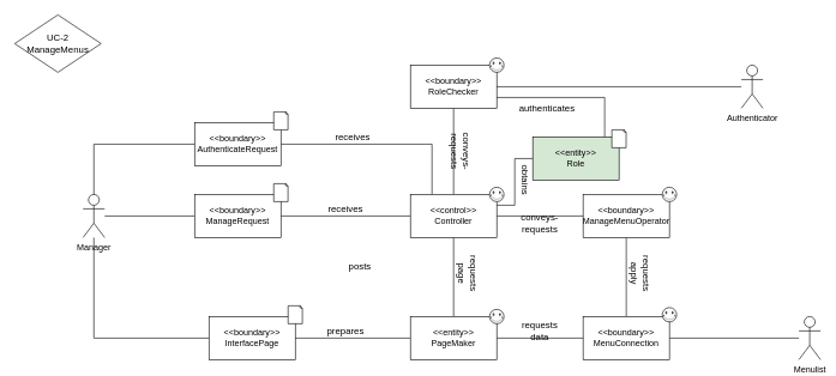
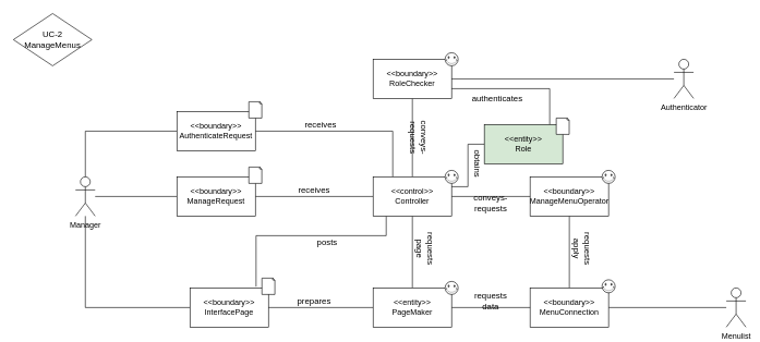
+ <mxCell id="19" style="edgeStyle=orthogonalEdgeStyle;rounded=0;orthogonalLoop=1;jettySize=auto;html=1;entryX=0.842;entryY=-0.033;entryDx=0;entryDy=0;entryPerimeter=0;endArrow=none;endFill=0;" edge="1" parent="1" source="21" target="17"><mxGeometry relative="1" as="geometry"><Array as="points"><mxPoint x="590" y="360" /><mxPoint x="391" y="360" /></Array></mxGeometry></mxCell>
